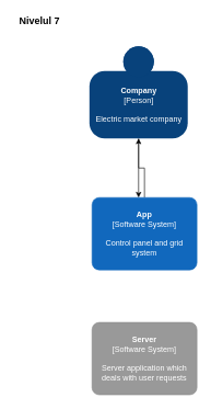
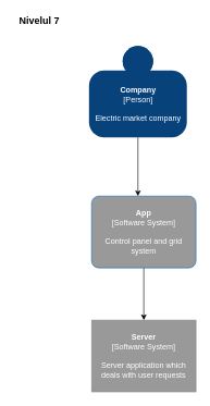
- <mxCell id="5" style="edgeStyle=orthogonalEdgeStyle;rounded=0;orthogonalLoop=1;jettySize=auto;html=1;fontSize=15;" edge="1" parent="1" source="6" target="4"><mxGeometry relative="1" as="geometry" /></mxCell>
+ <mxCell id="5" style="edgeStyle=orthogonalEdgeStyle;rounded=0;orthogonalLoop=1;jettySize=auto;html=1;entryX=0.5;entryY=0;entryDx=0;entryDy=0;entryPerimeter=0;fontSize=15;" edge="1" parent="1" source="6" target="2"><mxGeometry relative="1" as="geometry" /></mxCell>
- <mxCell id="6" value="&lt;b&gt;App&lt;/b&gt;&lt;div&gt;[Software System]&lt;/div&gt;&lt;br&gt;&lt;div&gt;Control panel and grid system&lt;/div&gt;" style="rounded=1;whiteSpace=wrap;html=1;labelBackgroundColor=none;fillColor=#1168BD;fontColor=#ffffff;align=center;arcSize=10;strokeColor=#1168BD;metaEdit=1;metaData={&quot;c4Type&quot;:{&quot;editable&quot;:false}};points=[[0.25,0,0],[0.5,0,0],[0.75,0,0],[1,0.25,0],[1,0.5,0],[1,0.75,0],[0.75,1,0],[0.5,1,0],[0.25,1,0],[0,0.75,0],[0,0.5,0],[0,0.25,0]];" vertex="1" parent="1"><mxGeometry x="140" y="300" width="160" height="110.0" as="geometry" /></mxCell>
+ <mxCell id="6" value="&lt;b&gt;App&lt;/b&gt;&lt;div&gt;[Software System]&lt;/div&gt;&lt;br&gt;&lt;div&gt;Control panel and grid system&lt;/div&gt;" style="rounded=1;whiteSpace=wrap;html=1;labelBackgroundColor=none;fillColor=#999999;fontColor=#ffffff;align=center;arcSize=10;strokeColor=#1168BD;metaEdit=1;metaData={&quot;c4Type&quot;:{&quot;editable&quot;:false}};points=[[0.25,0,0],[0.5,0,0],[0.75,0,0],[1,0.25,0],[1,0.5,0],[1,0.75,0],[0.75,1,0],[0.5,1,0],[0.25,1,0],[0,0.75,0],[0,0.5,0],[0,0.25,0]];" vertex="1" parent="1"><mxGeometry x="140" y="300" width="160" height="110.0" as="geometry" /></mxCell>
- <mxCell id="2" value="&lt;b&gt;Server&lt;/b&gt;&lt;div&gt;[Software System]&lt;/div&gt;&lt;br&gt;&lt;div&gt;Server application which deals with user requests&lt;/div&gt;" style="rounded=1;whiteSpace=wrap;html=1;labelBackgroundColor=none;fillColor=#999999;fontColor=#ffffff;align=center;arcSize=10;strokeColor=#8A8A8A;metaEdit=1;metaData={&quot;c4Type&quot;:{&quot;editable&quot;:false}};points=[[0.25,0,0],[0.5,0,0],[0.75,0,0],[1,0.25,0],[1,0.5,0],[1,0.75,0],[0.75,1,0],[0.5,1,0],[0.25,1,0],[0,0.75,0],[0,0.5,0],[0,0.25,0]];" vertex="1" parent="1"><mxGeometry x="140" y="490" width="160" height="110.0" as="geometry" /></mxCell>
+ <mxCell id="2" value="&lt;b&gt;Server&lt;/b&gt;&lt;div&gt;[Software System]&lt;/div&gt;&lt;br&gt;&lt;div&gt;Server application which deals with user requests&lt;/div&gt;" style="whiteSpace=wrap;html=1;labelBackgroundColor=none;fillColor=#999999;fontColor=#ffffff;align=center;arcSize=10;strokeColor=#8A8A8A;metaEdit=1;metaData={&quot;c4Type&quot;:{&quot;editable&quot;:false}};points=[[0.25,0,0],[0.5,0,0],[0.75,0,0],[1,0.25,0],[1,0.5,0],[1,0.75,0],[0.75,1,0],[0.5,1,0],[0.25,1,0],[0,0.75,0],[0,0.5,0],[0,0.25,0]];rounded=0;" vertex="1" parent="1"><mxGeometry x="140" y="490" width="160" height="110.0" as="geometry" /></mxCell>
